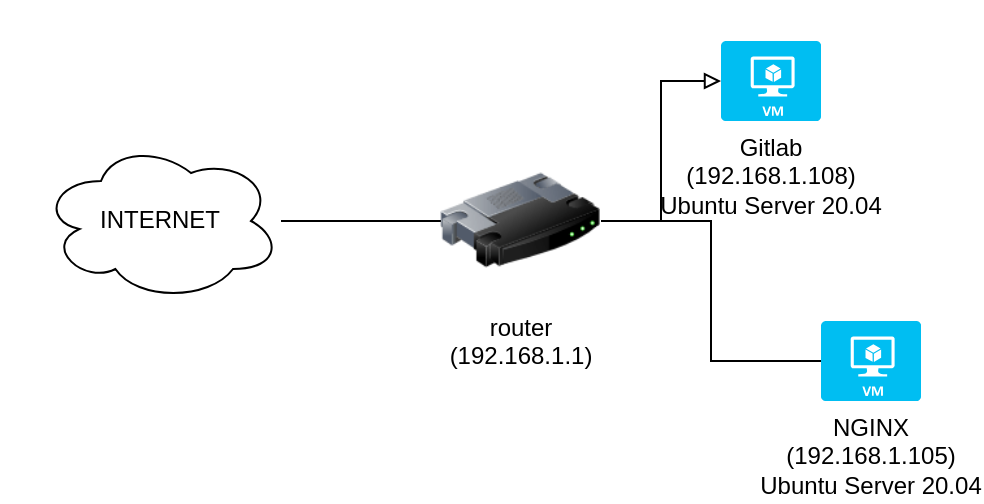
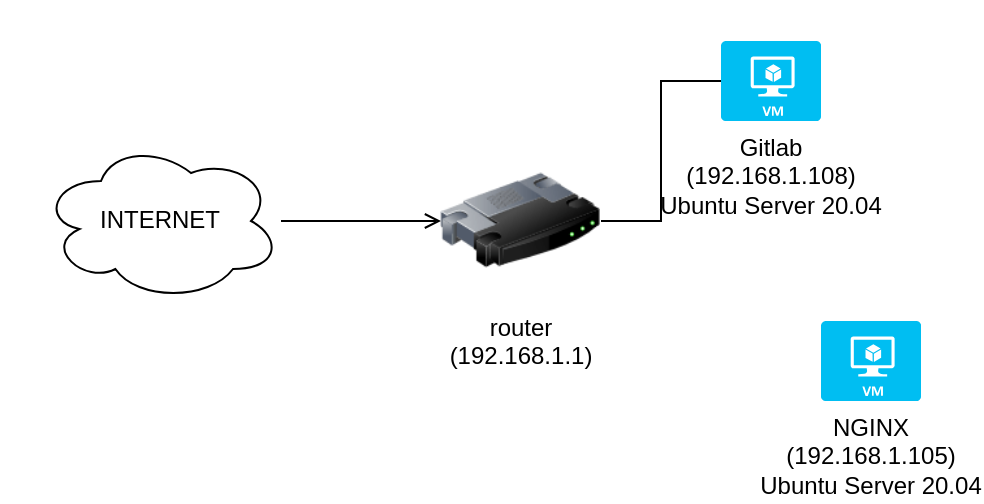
- <mxCell id="5" style="edgeStyle=orthogonalEdgeStyle;rounded=0;orthogonalLoop=1;jettySize=auto;html=1;entryX=0;entryY=0.5;entryDx=0;entryDy=0;entryPerimeter=0;endArrow=block;endFill=0;" edge="1" parent="1" source="6" target="8"><mxGeometry relative="1" as="geometry" /></mxCell>
+ <mxCell id="5" style="edgeStyle=orthogonalEdgeStyle;rounded=0;orthogonalLoop=1;jettySize=auto;html=1;entryX=0;entryY=0.5;entryDx=0;entryDy=0;entryPerimeter=0;endArrow=none;endFill=0;" edge="1" parent="1" source="6" target="8"><mxGeometry relative="1" as="geometry" /></mxCell>
- <mxCell id="2" style="edgeStyle=orthogonalEdgeStyle;rounded=0;orthogonalLoop=1;jettySize=auto;html=1;entryX=0;entryY=0.5;entryDx=0;entryDy=0;endArrow=none;endFill=0;" edge="1" parent="1" source="3" target="6"><mxGeometry relative="1" as="geometry" /></mxCell>
+ <mxCell id="2" style="edgeStyle=orthogonalEdgeStyle;rounded=0;orthogonalLoop=1;jettySize=auto;html=1;entryX=0;entryY=0.5;entryDx=0;entryDy=0;endArrow=open;endFill=0;" edge="1" parent="1" source="3" target="6"><mxGeometry relative="1" as="geometry" /></mxCell>
- <mxCell id="4" style="edgeStyle=orthogonalEdgeStyle;rounded=0;orthogonalLoop=1;jettySize=auto;html=1;entryX=0;entryY=0.5;entryDx=0;entryDy=0;entryPerimeter=0;endArrow=none;endFill=0;" edge="1" parent="1" source="6" target="7"><mxGeometry relative="1" as="geometry" /></mxCell>
